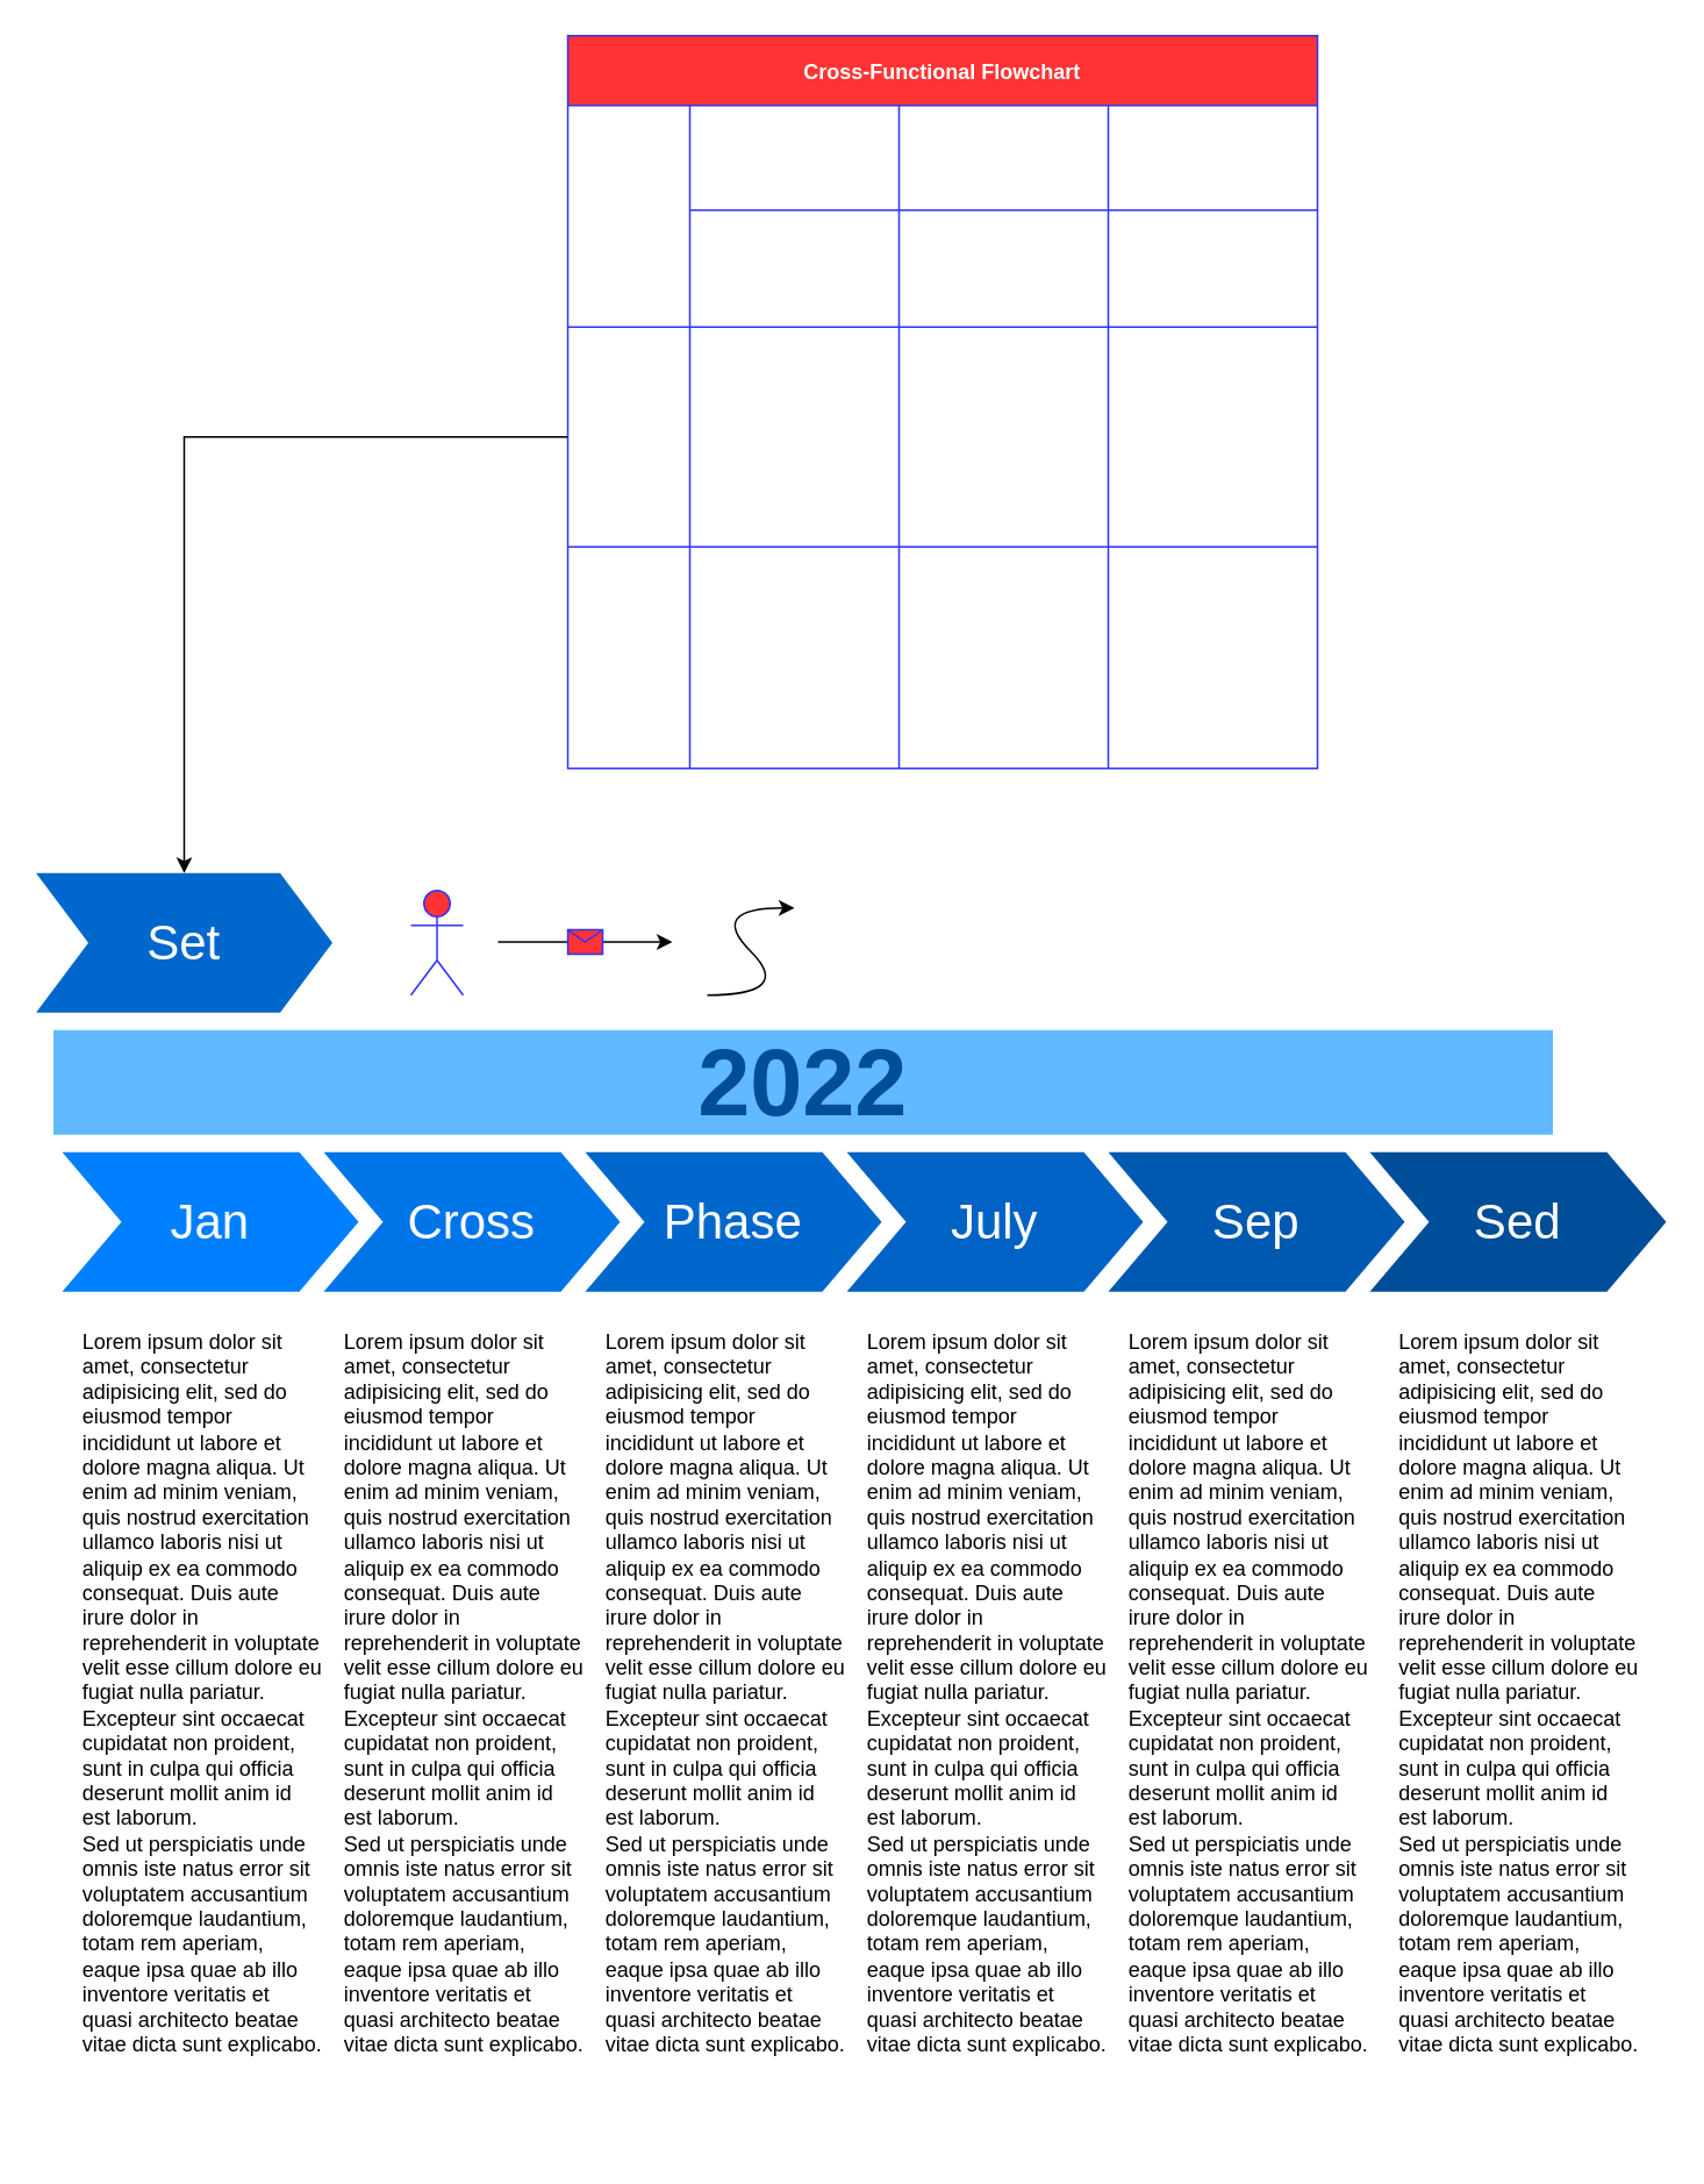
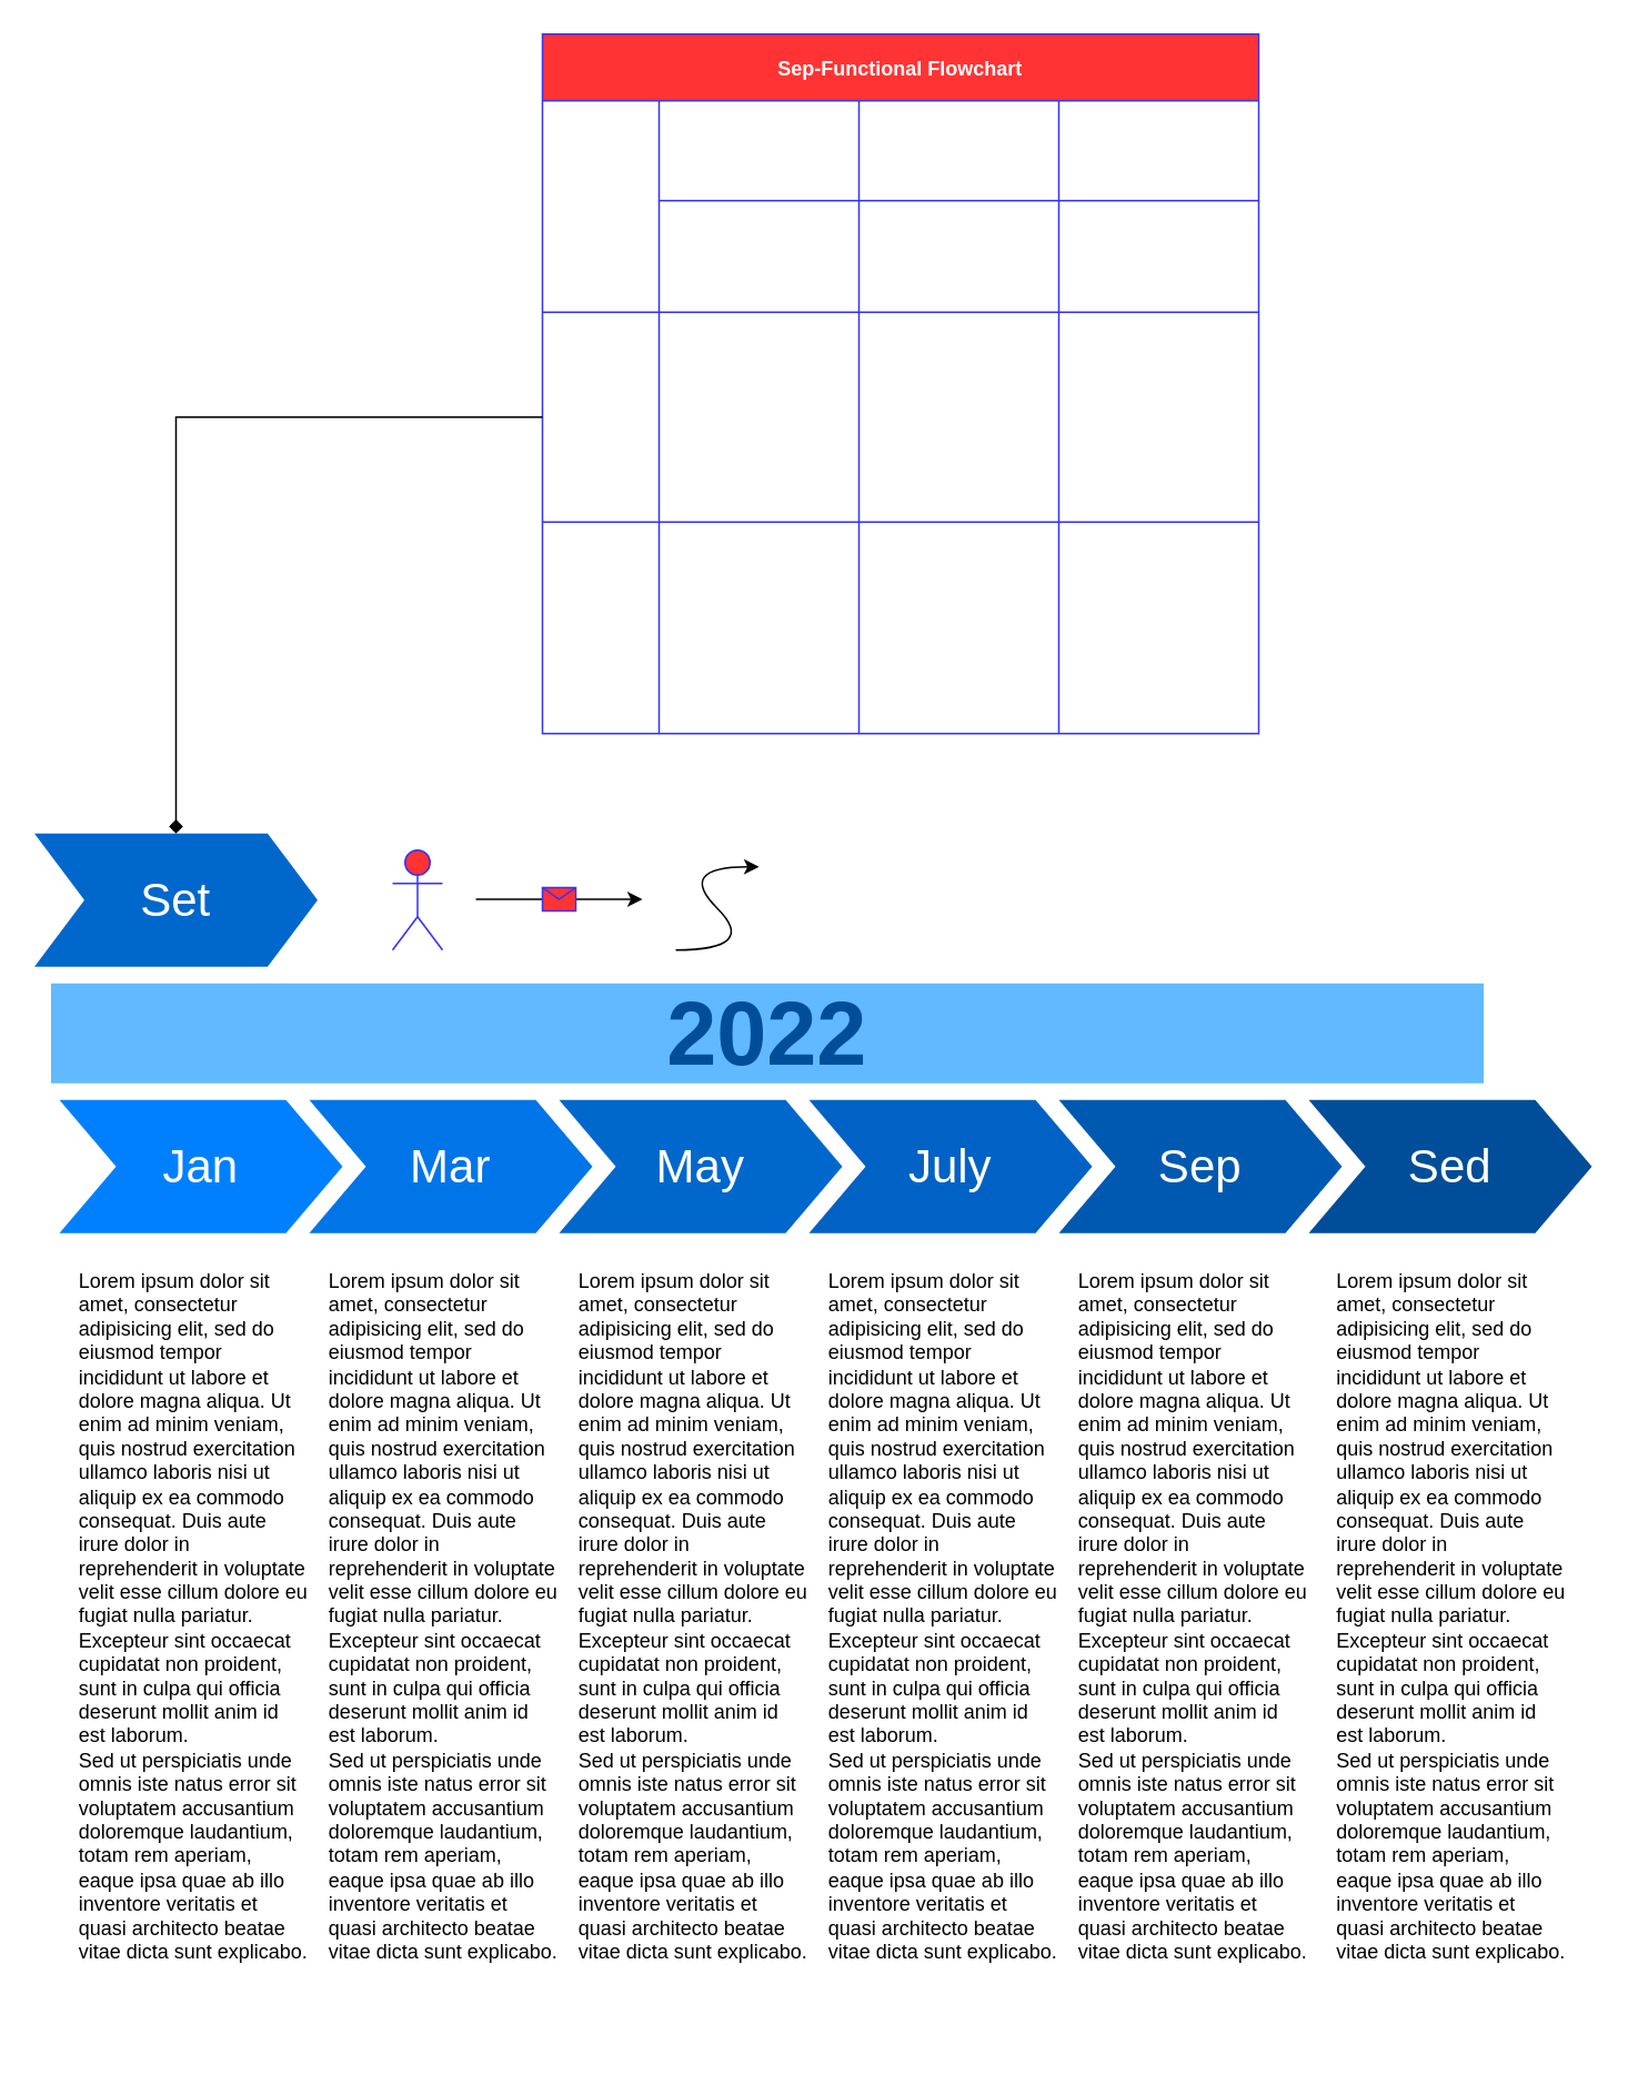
- <mxCell id="20" value="Cross-Functional Flowchart" style="shape=table;childLayout=tableLayout;startSize=40;collapsible=0;recursiveResize=0;expand=0;fontStyle=1;fontColor=#FFFFFF;strokeColor=#3333FF;fillColor=#FF3333;" vertex="1" parent="1"><mxGeometry x="325" y="20" width="430" height="420" as="geometry" /></mxCell>
+ <mxCell id="20" value="Sep-Functional Flowchart" style="shape=table;childLayout=tableLayout;startSize=40;collapsible=0;recursiveResize=0;expand=0;fontStyle=1;fontColor=#FFFFFF;strokeColor=#3333FF;fillColor=#FF3333;" vertex="1" parent="1"><mxGeometry x="325" y="20" width="430" height="420" as="geometry" /></mxCell>
- <mxCell id="33" style="edgeStyle=orthogonalEdgeStyle;rounded=0;orthogonalLoop=1;jettySize=auto;html=1;entryX=0.5;entryY=0;entryDx=0;entryDy=0;fontColor=#FFFFFF;" edge="1" parent="1" source="25" target="15"><mxGeometry relative="1" as="geometry" /></mxCell>
+ <mxCell id="33" style="edgeStyle=orthogonalEdgeStyle;rounded=0;orthogonalLoop=1;jettySize=auto;html=1;entryX=0.5;entryY=0;entryDx=0;entryDy=0;fontColor=#FFFFFF;endArrow=diamond;" edge="1" parent="1" source="25" target="15"><mxGeometry relative="1" as="geometry" /></mxCell>
- <mxCell id="3" value="Cross" style="shape=step;whiteSpace=wrap;html=1;fontSize=28;fillColor=#0075E8;fontColor=#FFFFFF;strokeColor=none;" parent="1" vertex="1"><mxGeometry x="185" y="660" width="170" height="80" as="geometry" /></mxCell>
+ <mxCell id="3" value="Mar" style="shape=step;whiteSpace=wrap;html=1;fontSize=28;fillColor=#0075E8;fontColor=#FFFFFF;strokeColor=none;" parent="1" vertex="1"><mxGeometry x="185" y="660" width="170" height="80" as="geometry" /></mxCell>
- <mxCell id="4" value="Phase" style="shape=step;whiteSpace=wrap;html=1;fontSize=28;fillColor=#0067CC;fontColor=#FFFFFF;strokeColor=none;" parent="1" vertex="1"><mxGeometry x="335" y="660" width="170" height="80" as="geometry" /></mxCell>
+ <mxCell id="4" value="May" style="shape=step;whiteSpace=wrap;html=1;fontSize=28;fillColor=#0067CC;fontColor=#FFFFFF;strokeColor=none;" parent="1" vertex="1"><mxGeometry x="335" y="660" width="170" height="80" as="geometry" /></mxCell>
